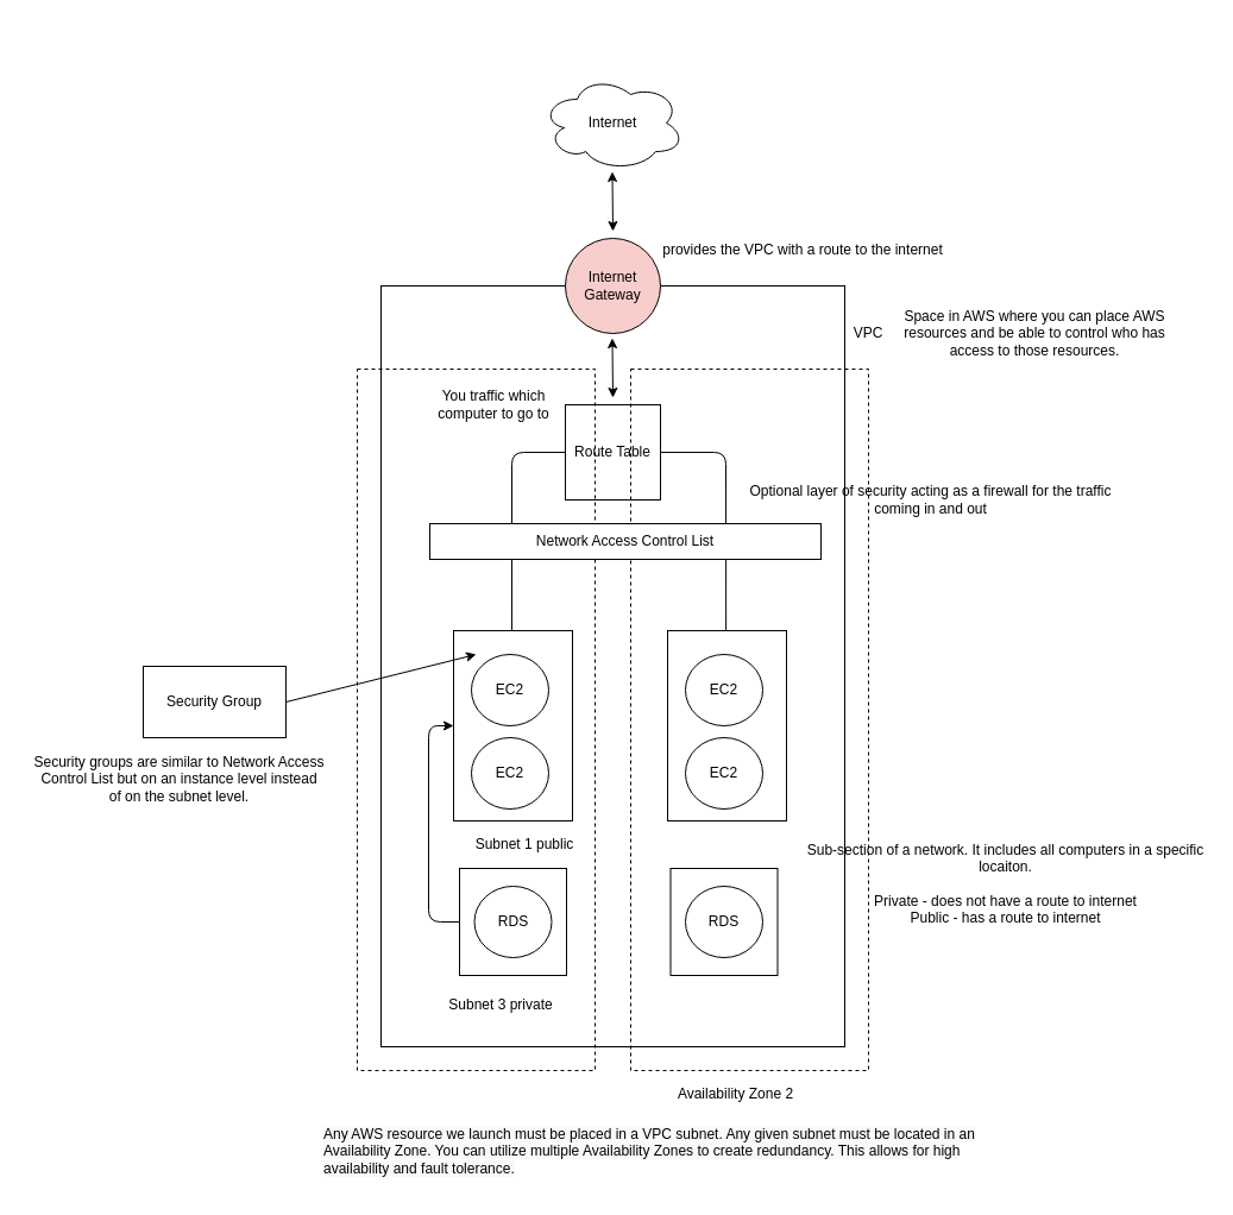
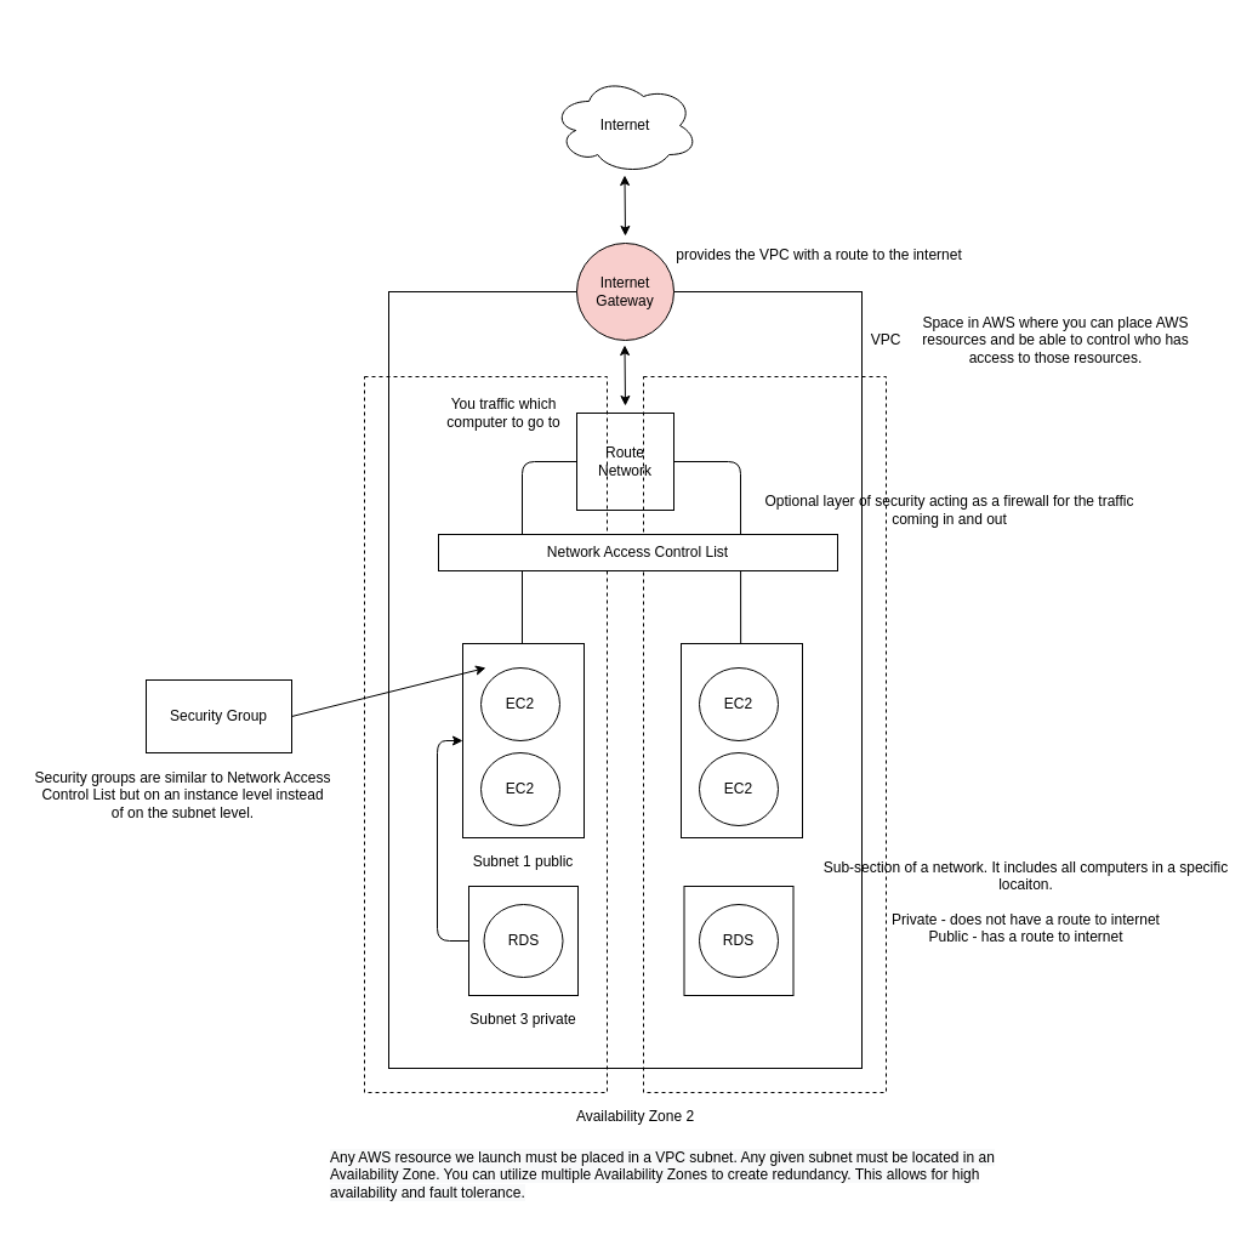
- <mxCell id="7" value="Route Table" style="whiteSpace=wrap;html=1;aspect=fixed;" vertex="1" parent="1"><mxGeometry x="475" y="340" width="80" height="80" as="geometry" /></mxCell>
+ <mxCell id="7" value="Route Network" style="whiteSpace=wrap;html=1;aspect=fixed;" vertex="1" parent="1"><mxGeometry x="475" y="340" width="80" height="80" as="geometry" /></mxCell>
- <mxCell id="21" value="Subnet 1 public" style="text;html=1;strokeColor=none;fillColor=none;align=center;verticalAlign=middle;whiteSpace=wrap;rounded=0;" vertex="1" parent="1"><mxGeometry x="391" y="700" width="100" height="20" as="geometry" /></mxCell>
+ <mxCell id="21" value="Subnet 1 public" style="text;html=1;strokeColor=none;fillColor=none;align=center;verticalAlign=middle;whiteSpace=wrap;rounded=0;" vertex="1" parent="1"><mxGeometry x="381" y="700" width="100" height="20" as="geometry" /></mxCell>
- <mxCell id="29" value="Subnet 3 private" style="text;html=1;strokeColor=none;fillColor=none;align=center;verticalAlign=middle;whiteSpace=wrap;rounded=0;" vertex="1" parent="1"><mxGeometry x="371" y="835" width="100" height="20" as="geometry" /></mxCell>
+ <mxCell id="29" value="Subnet 3 private" style="text;html=1;strokeColor=none;fillColor=none;align=center;verticalAlign=middle;whiteSpace=wrap;rounded=0;" vertex="1" parent="1"><mxGeometry x="381" y="830" width="100" height="20" as="geometry" /></mxCell>
- <mxCell id="22" value="Availability Zone 2" style="text;html=1;strokeColor=none;fillColor=none;align=center;verticalAlign=middle;whiteSpace=wrap;rounded=0;" vertex="1" parent="1"><mxGeometry x="561" y="910" width="115" height="20" as="geometry" /></mxCell>
+ <mxCell id="22" value="Availability Zone 2" style="text;html=1;strokeColor=none;fillColor=none;align=center;verticalAlign=middle;whiteSpace=wrap;rounded=0;" vertex="1" parent="1"><mxGeometry x="466" y="910" width="115" height="20" as="geometry" /></mxCell>
